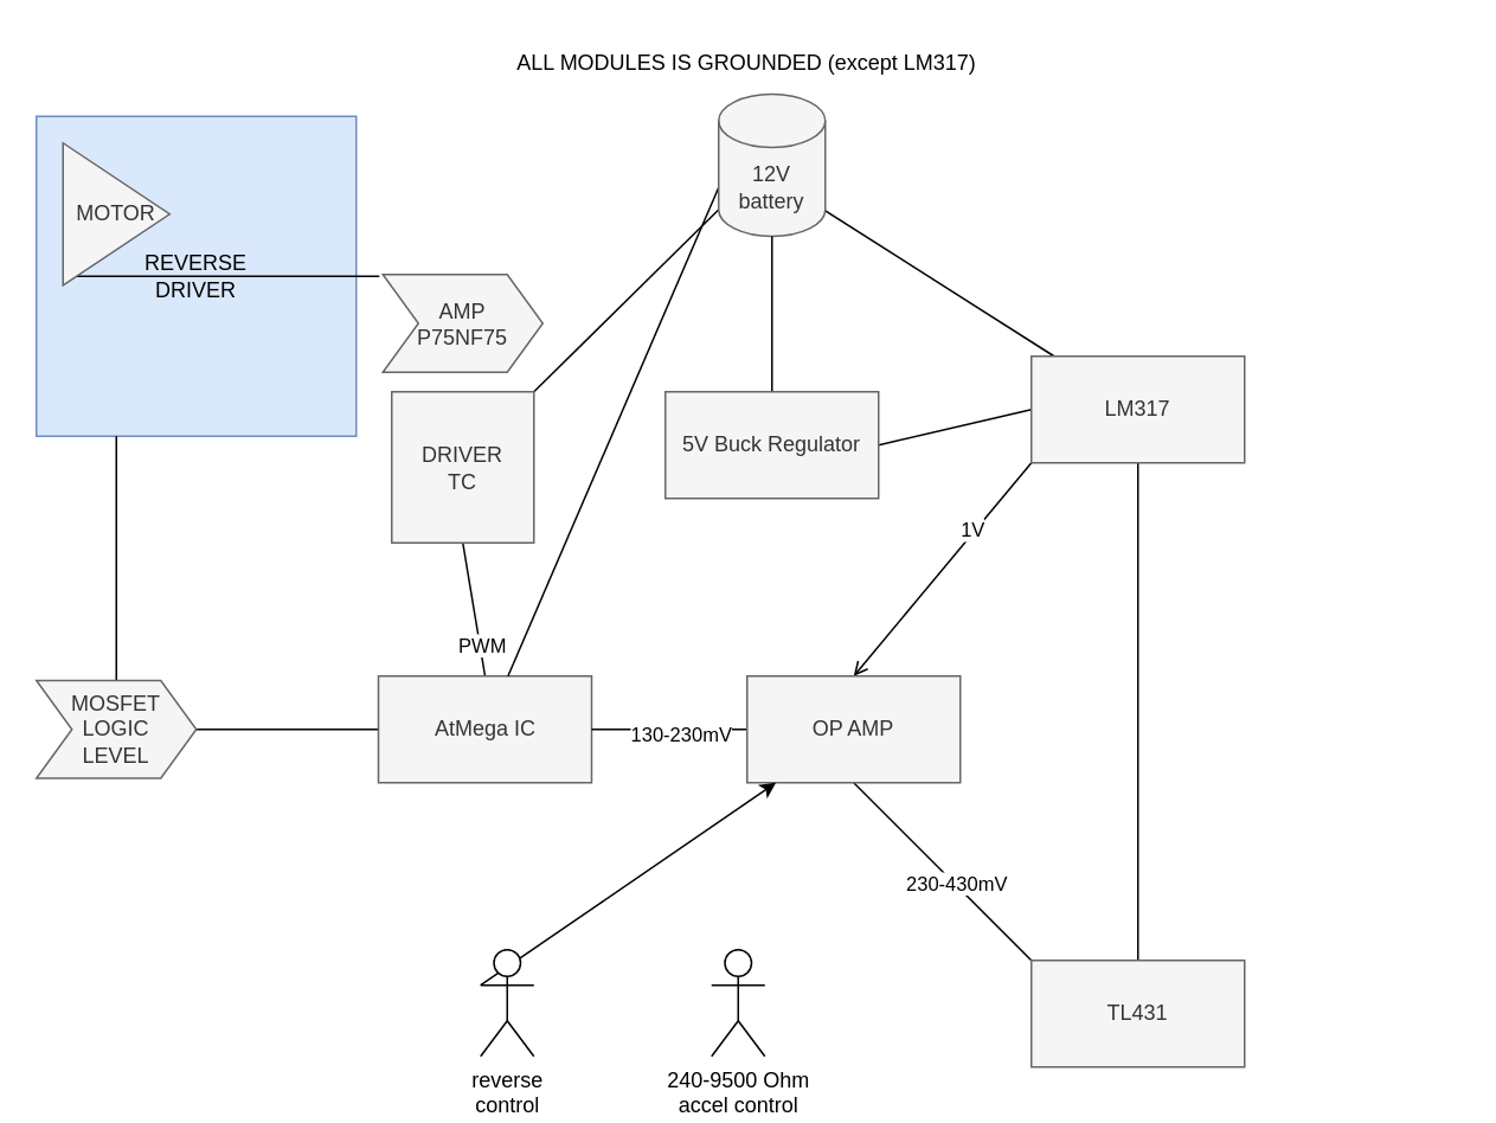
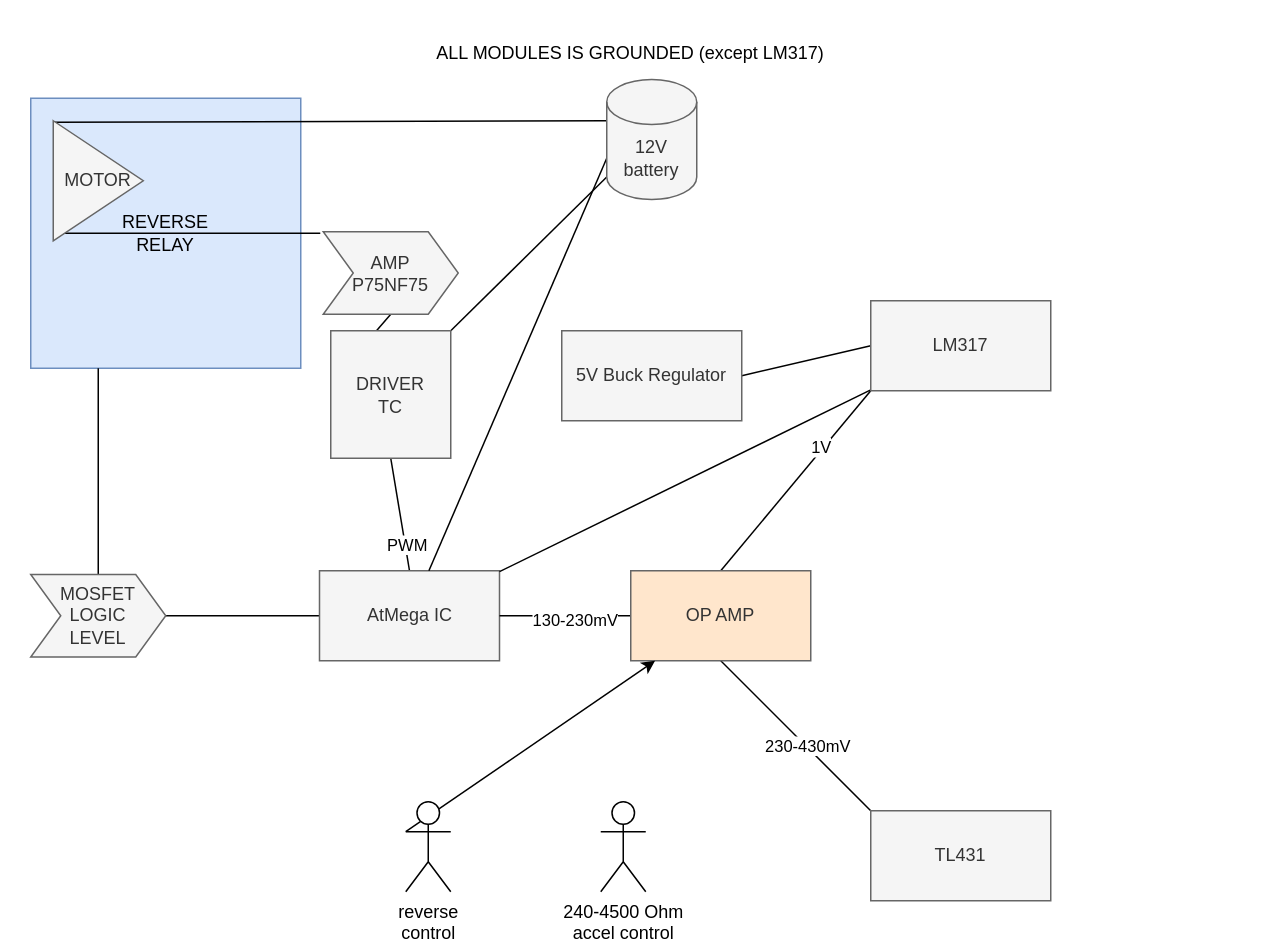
- <mxCell id="2" value="REVERSE&lt;br&gt;DRIVER" style="whiteSpace=wrap;html=1;aspect=fixed;fillColor=#dae8fc;strokeColor=#6c8ebf;" vertex="1" parent="1"><mxGeometry y="65" width="180" height="180" as="geometry" x="20" /></mxCell>
+ <mxCell id="2" value="REVERSE&lt;br&gt;RELAY" style="whiteSpace=wrap;html=1;aspect=fixed;fillColor=#dae8fc;strokeColor=#6c8ebf;" vertex="1" parent="1"><mxGeometry y="65" width="180" height="180" as="geometry" x="20" /></mxCell>
- <mxCell id="8" style="edgeStyle=none;rounded=0;orthogonalLoop=1;jettySize=auto;html=1;exitX=0;exitY=0;exitDx=0;exitDy=27.5;exitPerimeter=0;endArrow=none;endFill=0;" edge="1" parent="1" source="10" target="17"><mxGeometry relative="1" as="geometry" /></mxCell>
+ <mxCell id="8" style="edgeStyle=none;rounded=0;orthogonalLoop=1;jettySize=auto;html=1;exitX=0;exitY=0;exitDx=0;exitDy=27.5;exitPerimeter=0;entryX=0.017;entryY=0.013;entryDx=0;entryDy=0;entryPerimeter=0;endArrow=none;endFill=0;" edge="1" parent="1" source="10" target="28"><mxGeometry relative="1" as="geometry" /></mxCell>
- <mxCell id="12" style="edgeStyle=none;rounded=0;orthogonalLoop=1;jettySize=auto;html=1;exitX=0.5;exitY=0;exitDx=0;exitDy=0;entryX=0.5;entryY=1;entryDx=0;entryDy=0;entryPerimeter=0;endArrow=none;endFill=0;" edge="1" parent="1" source="13" target="10"><mxGeometry relative="1" as="geometry" /></mxCell>
+ <mxCell id="18" style="edgeStyle=none;rounded=0;orthogonalLoop=1;jettySize=auto;html=1;exitX=0.381;exitY=0;exitDx=0;exitDy=0;endArrow=none;endFill=0;exitPerimeter=0;entryX=0.5;entryY=1;entryDx=0;entryDy=0;" edge="1" parent="1" source="19" target="31"><mxGeometry relative="1" as="geometry"><mxPoint x="260" y="110" as="targetPoint" /></mxGeometry></mxCell>
- <mxCell id="15" style="edgeStyle=none;rounded=0;orthogonalLoop=1;jettySize=auto;html=1;exitX=0;exitY=1;exitDx=0;exitDy=0;entryX=0.5;entryY=0;entryDx=0;entryDy=0;endArrow=open;endFill=0;" edge="1" parent="1" source="17" target="25"><mxGeometry relative="1" as="geometry" /></mxCell>
+ <mxCell id="15" style="edgeStyle=none;rounded=0;orthogonalLoop=1;jettySize=auto;html=1;exitX=0;exitY=1;exitDx=0;exitDy=0;entryX=0.5;entryY=0;entryDx=0;entryDy=0;endArrow=none;endFill=0;" edge="1" parent="1" source="17" target="25"><mxGeometry relative="1" as="geometry" /></mxCell>
- <mxCell id="14" value="" style="edgeStyle=none;rounded=0;orthogonalLoop=1;jettySize=auto;html=1;endArrow=none;endFill=0;" edge="1" parent="1" source="17" target="22"><mxGeometry relative="1" as="geometry" /></mxCell>
+ <mxCell id="14" value="" style="edgeStyle=none;rounded=0;orthogonalLoop=1;jettySize=auto;html=1;endArrow=none;endFill=0;" edge="1" parent="1" source="17" target="6"><mxGeometry relative="1" as="geometry" /></mxCell>
- <mxCell id="25" value="OP AMP" style="rounded=0;whiteSpace=wrap;html=1;fillColor=#f5f5f5;fontColor=#333333;strokeColor=#666666;" vertex="1" parent="1"><mxGeometry x="420" y="380" width="120" height="60" as="geometry" /></mxCell>
+ <mxCell id="25" value="OP AMP" style="rounded=0;whiteSpace=wrap;html=1;fillColor=#ffe6cc;fontColor=#333333;strokeColor=#666666;" vertex="1" parent="1"><mxGeometry x="420" y="380" width="120" height="60" as="geometry" /></mxCell>
- <mxCell id="26" value="240-9500 Ohm&lt;br&gt;accel control" style="shape=umlActor;verticalLabelPosition=bottom;verticalAlign=top;html=1;outlineConnect=0;" vertex="1" parent="1"><mxGeometry x="400" y="534" width="30" height="60" as="geometry" /></mxCell>
+ <mxCell id="26" value="240-4500 Ohm&lt;br&gt;accel control" style="shape=umlActor;verticalLabelPosition=bottom;verticalAlign=top;html=1;outlineConnect=0;" vertex="1" parent="1"><mxGeometry x="400" y="534" width="30" height="60" as="geometry" /></mxCell>
